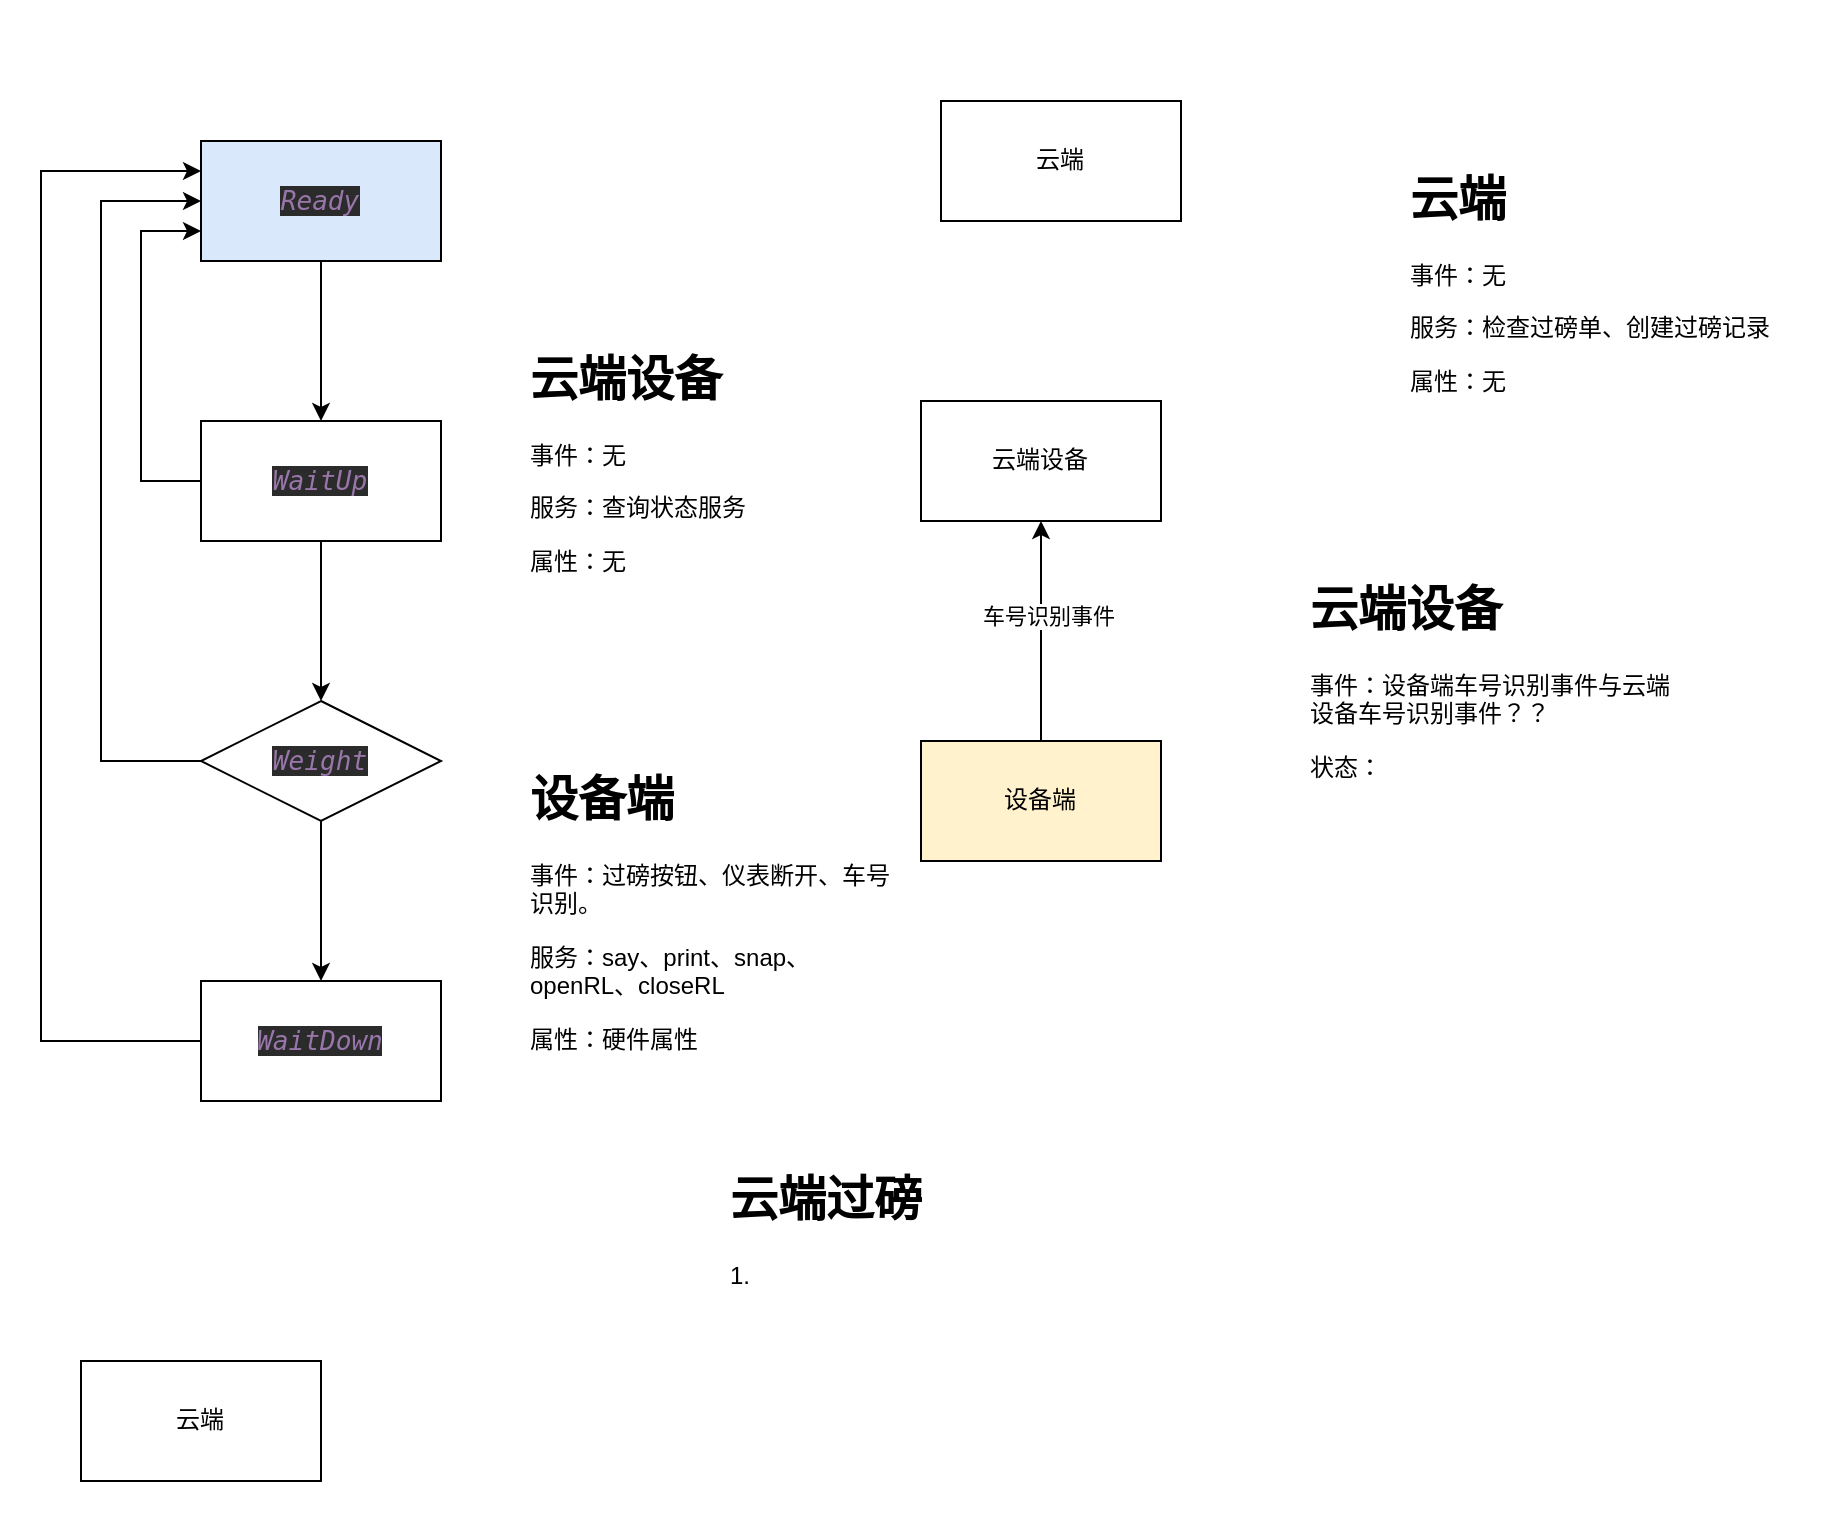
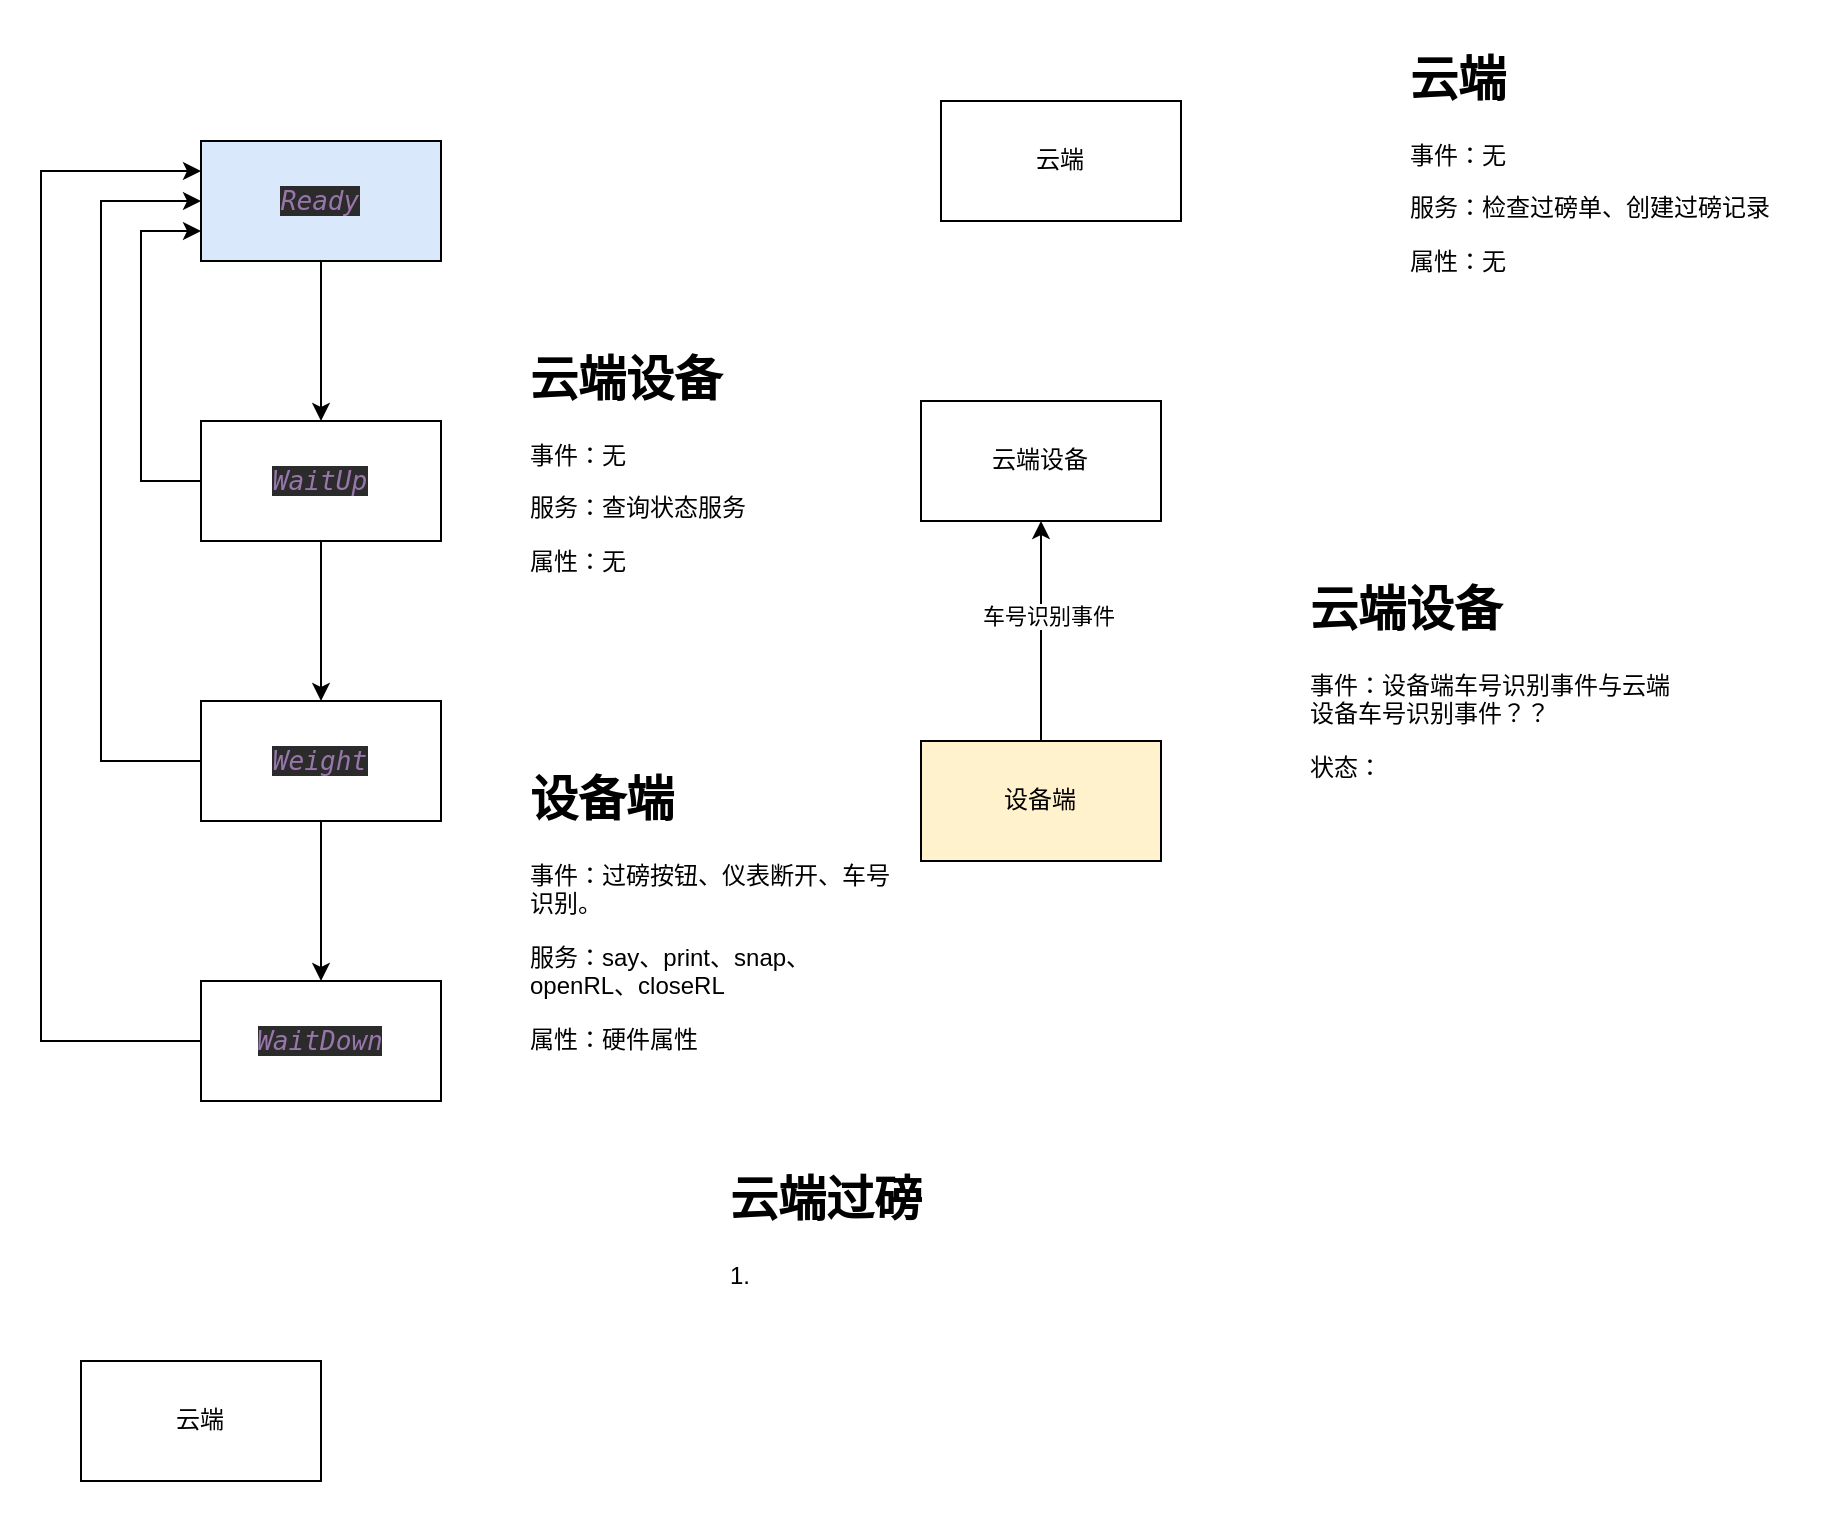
- <mxCell id="20" value="&lt;h1&gt;云端&lt;/h1&gt;&lt;p&gt;事件：无&lt;/p&gt;&lt;p&gt;服务：检查过磅单、创建过磅记录&lt;/p&gt;&lt;p&gt;属性：无&lt;/p&gt;" style="text;html=1;strokeColor=none;fillColor=none;spacing=5;spacingTop=-20;whiteSpace=wrap;overflow=hidden;rounded=0;" parent="1" vertex="1"><mxGeometry x="700" y="80" width="190" height="120" as="geometry" /></mxCell>
+ <mxCell id="20" value="&lt;h1&gt;云端&lt;/h1&gt;&lt;p&gt;事件：无&lt;/p&gt;&lt;p&gt;服务：检查过磅单、创建过磅记录&lt;/p&gt;&lt;p&gt;属性：无&lt;/p&gt;" style="text;html=1;strokeColor=none;fillColor=none;spacing=5;spacingTop=-20;whiteSpace=wrap;overflow=hidden;rounded=0;" parent="1" vertex="1"><mxGeometry x="700" y="20" width="190" height="120" as="geometry" /></mxCell>
- <mxCell id="9" value="&lt;pre style=&quot;background-color: #2b2b2b ; color: #a9b7c6 ; font-family: &amp;quot;jetbrains mono&amp;quot; , monospace ; font-size: 9.8pt&quot;&gt;&lt;span style=&quot;color: #9876aa ; font-style: italic&quot;&gt;Weight&lt;/span&gt;&lt;/pre&gt;" style="rhombus;whiteSpace=wrap;html=1;" parent="1" vertex="1"><mxGeometry x="100" y="350" width="120" height="60" as="geometry" /></mxCell>
+ <mxCell id="9" value="&lt;pre style=&quot;background-color: #2b2b2b ; color: #a9b7c6 ; font-family: &amp;quot;jetbrains mono&amp;quot; , monospace ; font-size: 9.8pt&quot;&gt;&lt;span style=&quot;color: #9876aa ; font-style: italic&quot;&gt;Weight&lt;/span&gt;&lt;/pre&gt;" style="rounded=0;whiteSpace=wrap;html=1;" parent="1" vertex="1"><mxGeometry x="100" y="350" width="120" height="60" as="geometry" /></mxCell>
